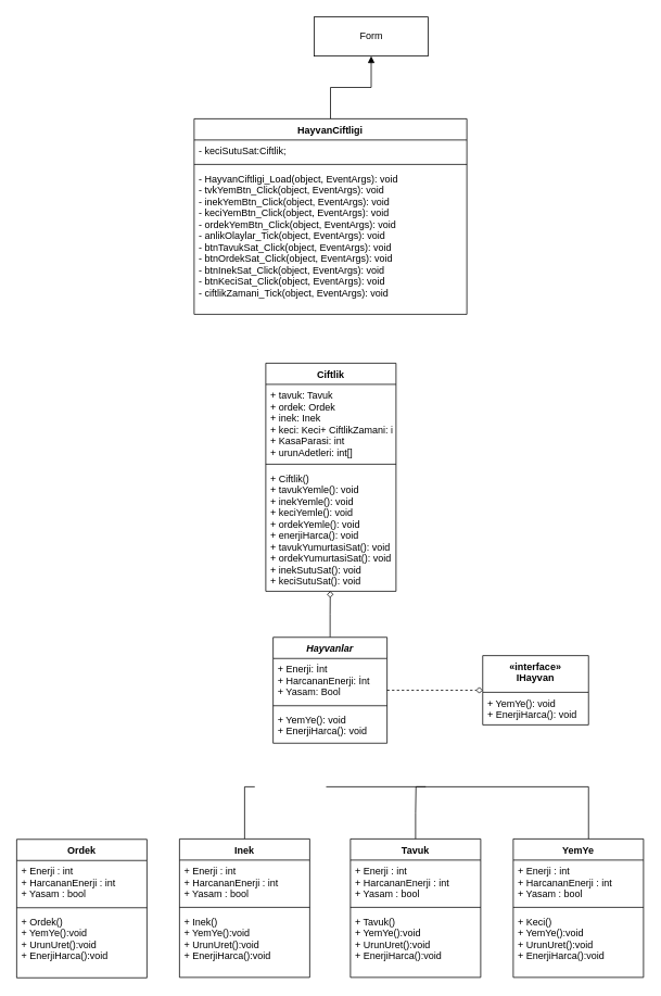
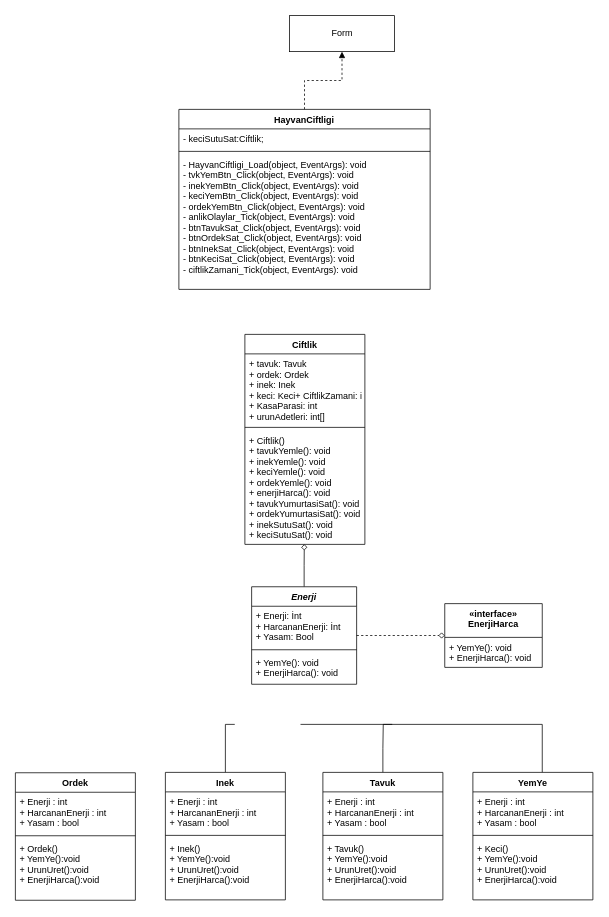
- <mxCell id="34" style="edgeStyle=orthogonalEdgeStyle;rounded=0;orthogonalLoop=1;jettySize=auto;html=1;exitX=0.5;exitY=0;exitDx=0;exitDy=0;entryX=0.5;entryY=1;entryDx=0;entryDy=0;endArrow=block;endFill=1;" edge="1" parent="1" source="35" target="33"><mxGeometry relative="1" as="geometry" /></mxCell>
+ <mxCell id="34" style="edgeStyle=orthogonalEdgeStyle;rounded=0;orthogonalLoop=1;jettySize=auto;html=1;exitX=0.5;exitY=0;exitDx=0;exitDy=0;entryX=0.5;entryY=1;entryDx=0;entryDy=0;endArrow=block;endFill=1;dashed=1;" edge="1" parent="1" source="35" target="33"><mxGeometry relative="1" as="geometry" /></mxCell>
- <mxCell id="4" value="Hayvanlar" style="swimlane;fontStyle=3;align=center;verticalAlign=top;childLayout=stackLayout;horizontal=1;startSize=26;horizontalStack=0;resizeParent=1;resizeParentMax=0;resizeLast=0;collapsible=1;marginBottom=0;" parent="1" vertex="1"><mxGeometry x="335" y="781.5" width="140" height="130" as="geometry" /></mxCell>
+ <mxCell id="4" value="Enerji" style="swimlane;fontStyle=3;align=center;verticalAlign=top;childLayout=stackLayout;horizontal=1;startSize=26;horizontalStack=0;resizeParent=1;resizeParentMax=0;resizeLast=0;collapsible=1;marginBottom=0;" parent="1" vertex="1"><mxGeometry x="335" y="781.5" width="140" height="130" as="geometry" /></mxCell>
- <mxCell id="8" value="«interface»&#10;IHayvan&#10;&#10;&#10;" style="swimlane;fontStyle=1;align=center;verticalAlign=top;childLayout=stackLayout;horizontal=1;startSize=45;horizontalStack=0;resizeParent=1;resizeParentMax=0;resizeLast=0;collapsible=1;marginBottom=0;" parent="1" vertex="1"><mxGeometry x="592.5" y="804" width="130" height="85" as="geometry"><mxRectangle x="480" y="77.5" width="140" height="45" as="alternateBounds" /></mxGeometry></mxCell>
+ <mxCell id="8" value="«interface»&#10;EnerjiHarca&#10;&#10;&#10;" style="swimlane;fontStyle=1;align=center;verticalAlign=top;childLayout=stackLayout;horizontal=1;startSize=45;horizontalStack=0;resizeParent=1;resizeParentMax=0;resizeLast=0;collapsible=1;marginBottom=0;" parent="1" vertex="1"><mxGeometry x="592.5" y="804" width="130" height="85" as="geometry"><mxRectangle x="480" y="77.5" width="140" height="45" as="alternateBounds" /></mxGeometry></mxCell>
